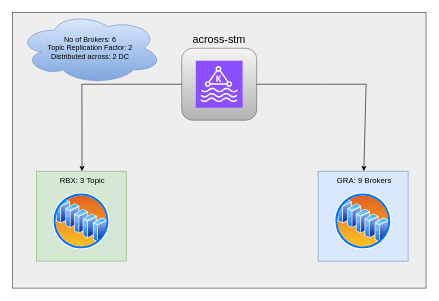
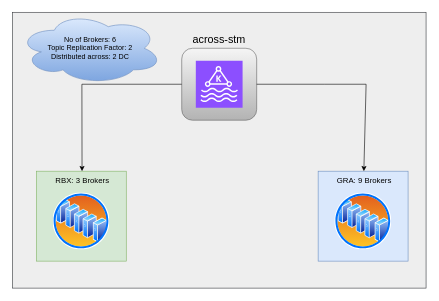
- <mxCell id="8" value="&lt;font style=&quot;font-size: 13px;&quot;&gt;RBX: 3 Topic&lt;/font&gt;" style="text;html=1;align=center;verticalAlign=middle;whiteSpace=wrap;rounded=0;" parent="1" vertex="1"><mxGeometry x="87.5" y="285" width="97.5" height="30" as="geometry" /></mxCell>
+ <mxCell id="8" value="&lt;font style=&quot;font-size: 13px;&quot;&gt;RBX: 3 Brokers&lt;/font&gt;" style="text;html=1;align=center;verticalAlign=middle;whiteSpace=wrap;rounded=0;" parent="1" vertex="1"><mxGeometry x="87.5" y="285" width="97.5" height="30" as="geometry" /></mxCell>
